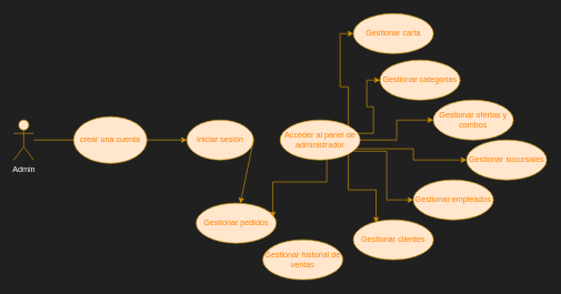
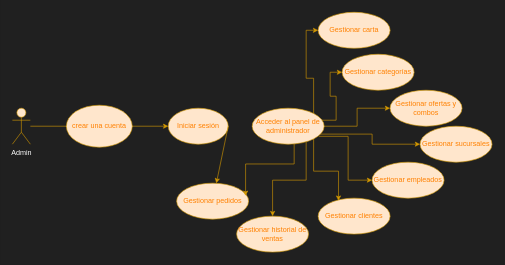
+ <mxCell id="10" style="edgeStyle=orthogonalEdgeStyle;rounded=0;orthogonalLoop=1;jettySize=auto;html=1;entryX=0.5;entryY=0;entryDx=0;entryDy=0;strokeColor=#d79b00;fillColor=#ffe6cc;fontColor=#FF8000;labelBorderColor=none;" parent="1" source="11" target="20" edge="1"><mxGeometry relative="1" as="geometry"><Array as="points"><mxPoint x="510" y="300" /><mxPoint x="454" y="300" /></Array></mxGeometry></mxCell>
